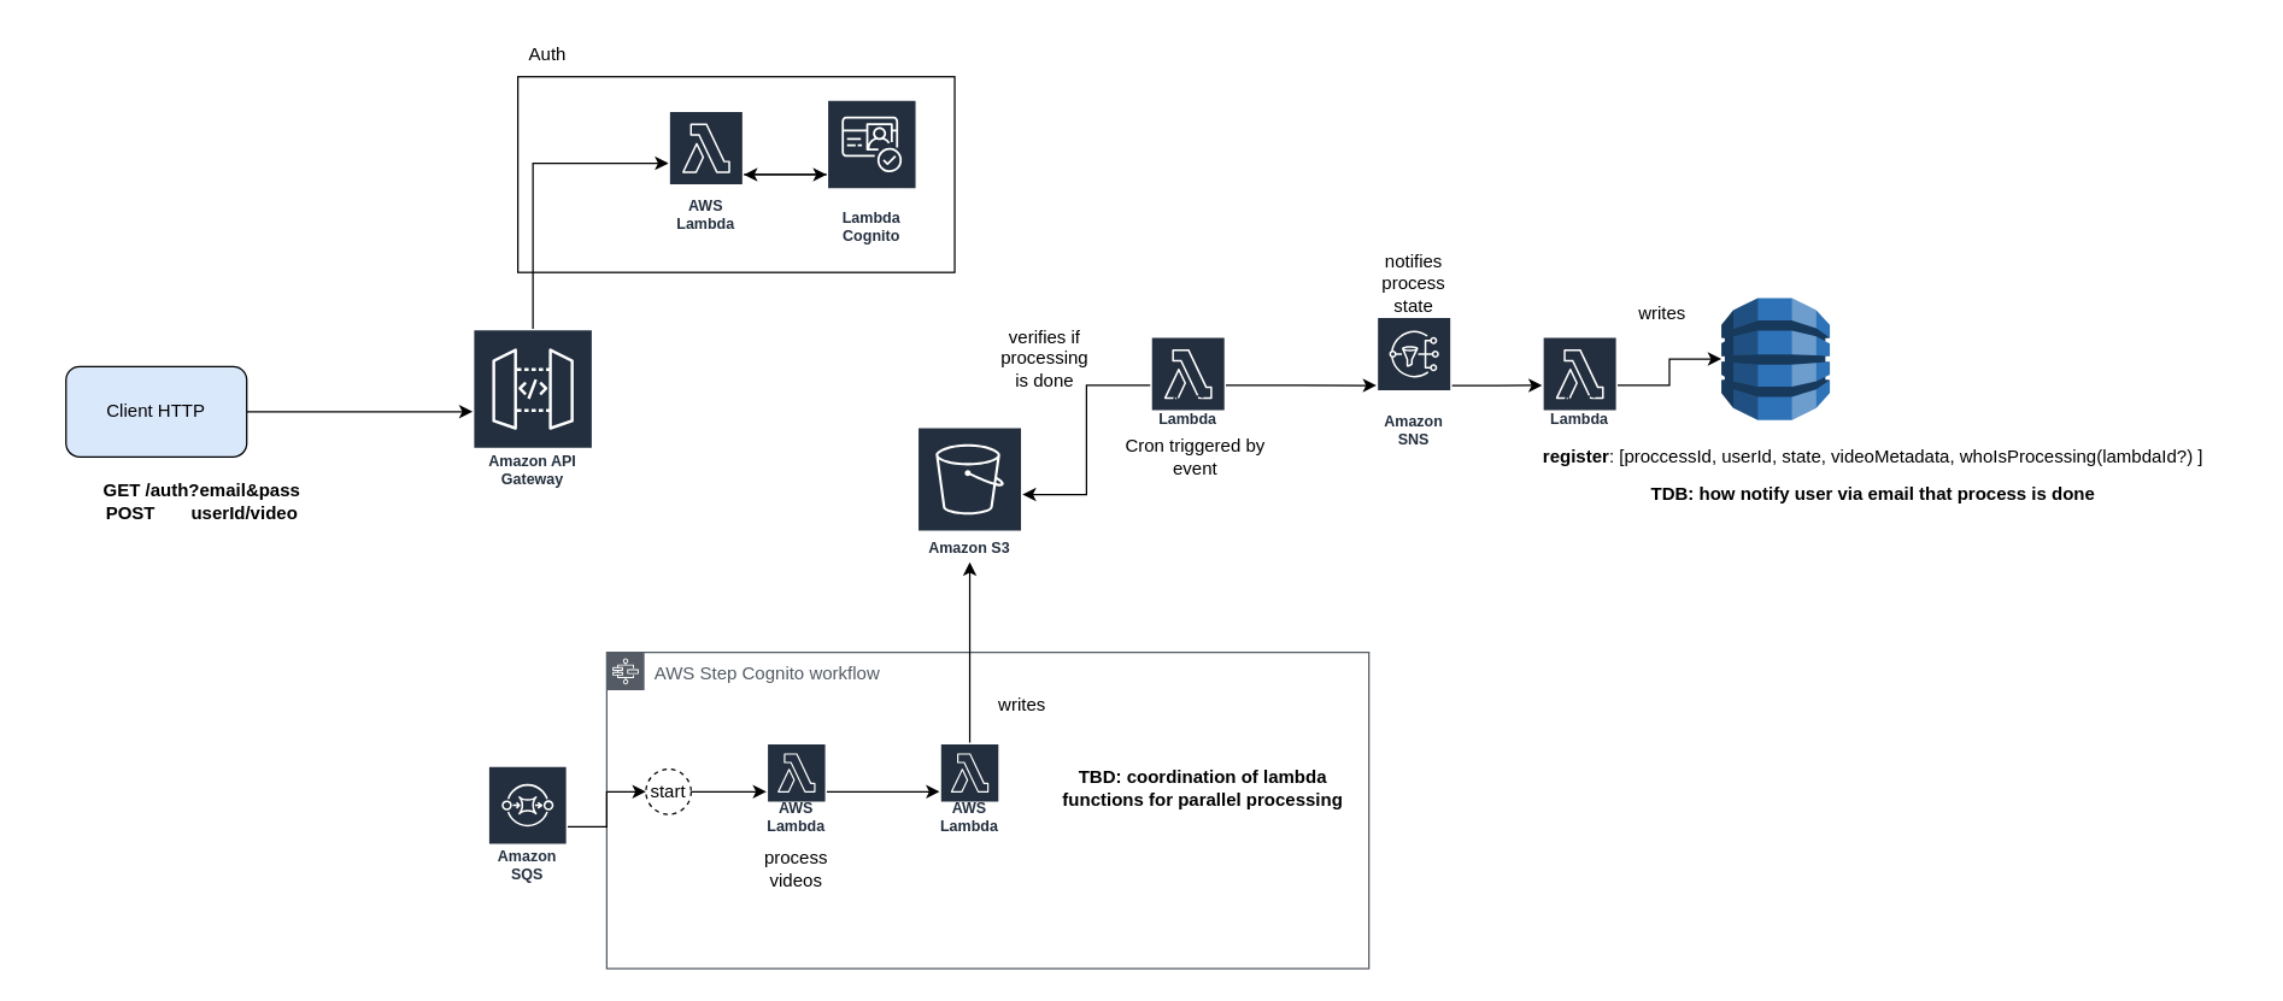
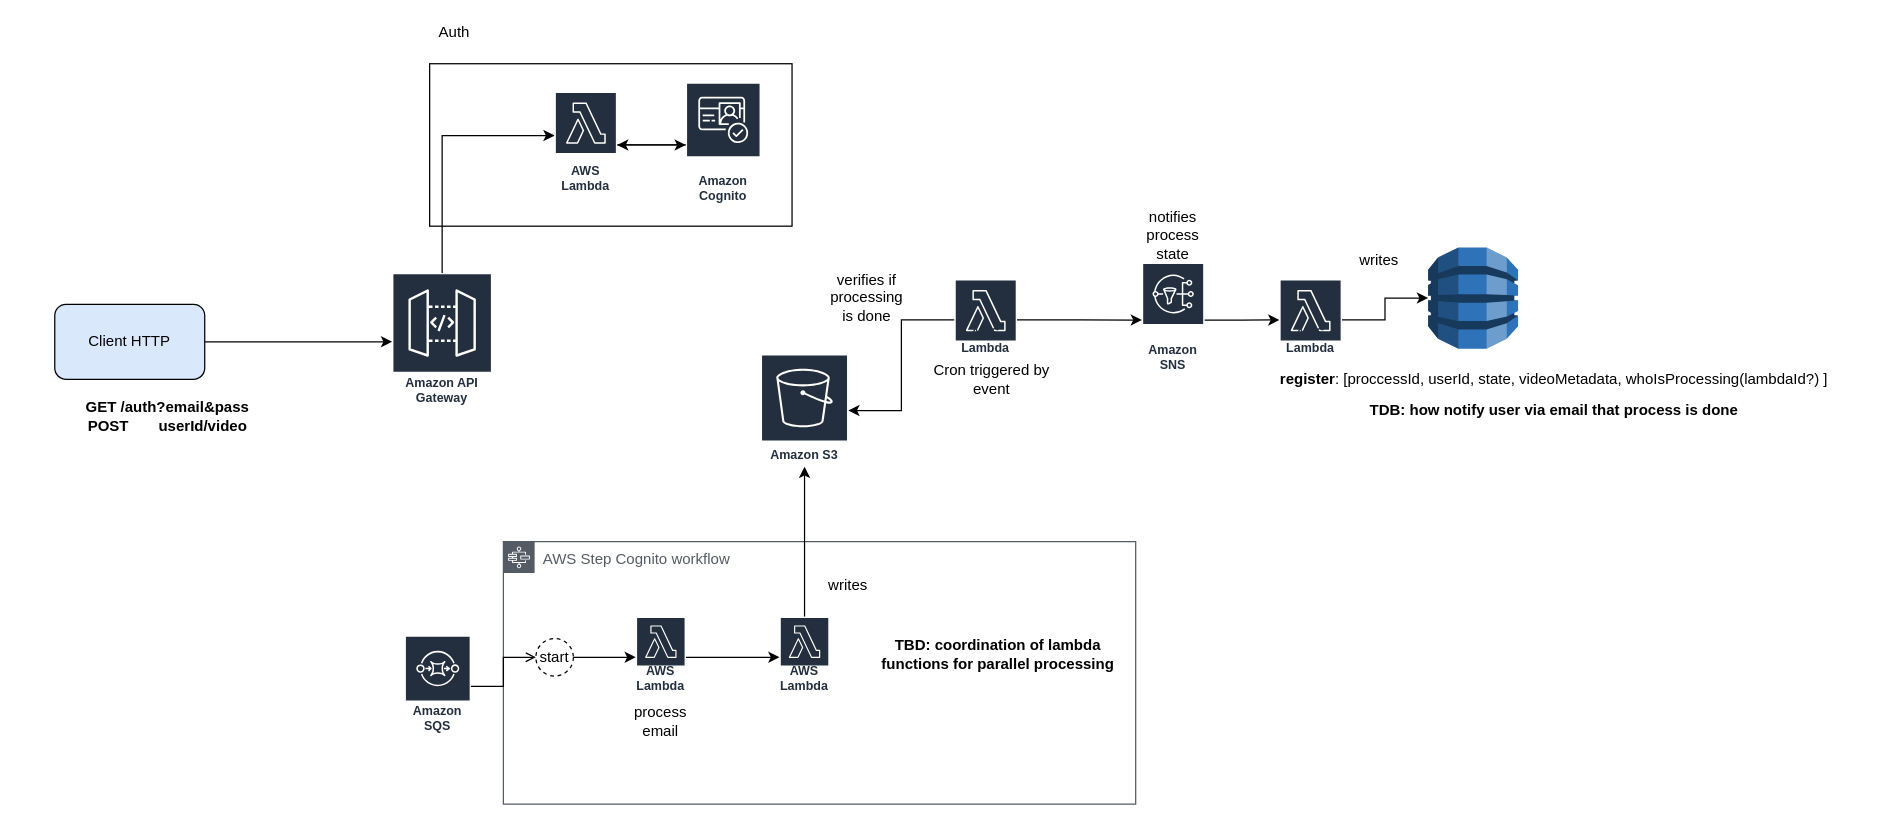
- <mxCell id="20" value="Auth" style="text;html=1;align=center;verticalAlign=middle;whiteSpace=wrap;rounded=0;" vertex="1" parent="1"><mxGeometry x="333" y="20.5" width="60" height="30" as="geometry" /></mxCell>
+ <mxCell id="20" value="Auth" style="text;html=1;align=center;verticalAlign=middle;whiteSpace=wrap;rounded=0;" vertex="1" parent="1"><mxGeometry x="333" y="10.5" width="60" height="30" as="geometry" /></mxCell>
- <mxCell id="4" value="Lambda Cognito" style="sketch=0;outlineConnect=0;fontColor=#232F3E;gradientColor=none;strokeColor=#ffffff;fillColor=#232F3E;dashed=0;verticalLabelPosition=middle;verticalAlign=bottom;align=center;html=1;whiteSpace=wrap;fontSize=10;fontStyle=1;spacing=3;shape=mxgraph.aws4.productIcon;prIcon=mxgraph.aws4.cognito;" vertex="1" parent="1"><mxGeometry x="548" y="65.5" width="60" height="100" as="geometry" /></mxCell>
+ <mxCell id="4" value="Amazon Cognito" style="sketch=0;outlineConnect=0;fontColor=#232F3E;gradientColor=none;strokeColor=#ffffff;fillColor=#232F3E;dashed=0;verticalLabelPosition=middle;verticalAlign=bottom;align=center;html=1;whiteSpace=wrap;fontSize=10;fontStyle=1;spacing=3;shape=mxgraph.aws4.productIcon;prIcon=mxgraph.aws4.cognito;" vertex="1" parent="1"><mxGeometry x="548" y="65.5" width="60" height="100" as="geometry" /></mxCell>
- <mxCell id="31" value="" style="edgeStyle=orthogonalEdgeStyle;rounded=0;orthogonalLoop=1;jettySize=auto;html=1;" edge="1" parent="1" source="32" target="14"><mxGeometry relative="1" as="geometry" /></mxCell>
+ <mxCell id="31" value="" style="edgeStyle=orthogonalEdgeStyle;rounded=0;orthogonalLoop=1;jettySize=auto;html=1;endArrow=open;" edge="1" parent="1" source="32" target="14"><mxGeometry relative="1" as="geometry" /></mxCell>
- <mxCell id="21" value="process videos" style="text;html=1;align=center;verticalAlign=middle;whiteSpace=wrap;rounded=0;" vertex="1" parent="1"><mxGeometry x="498" y="561.5" width="60" height="30" as="geometry" /></mxCell>
+ <mxCell id="21" value="process email" style="text;html=1;align=center;verticalAlign=middle;whiteSpace=wrap;rounded=0;" vertex="1" parent="1"><mxGeometry x="498" y="561.5" width="60" height="30" as="geometry" /></mxCell>
